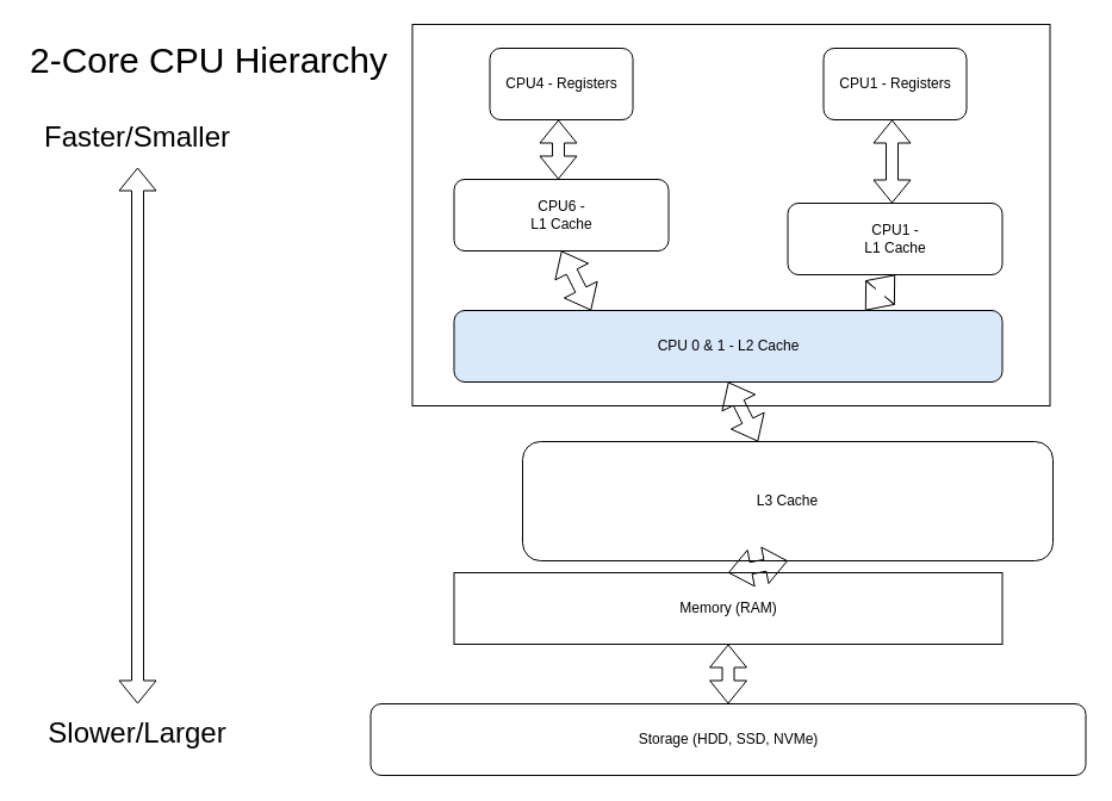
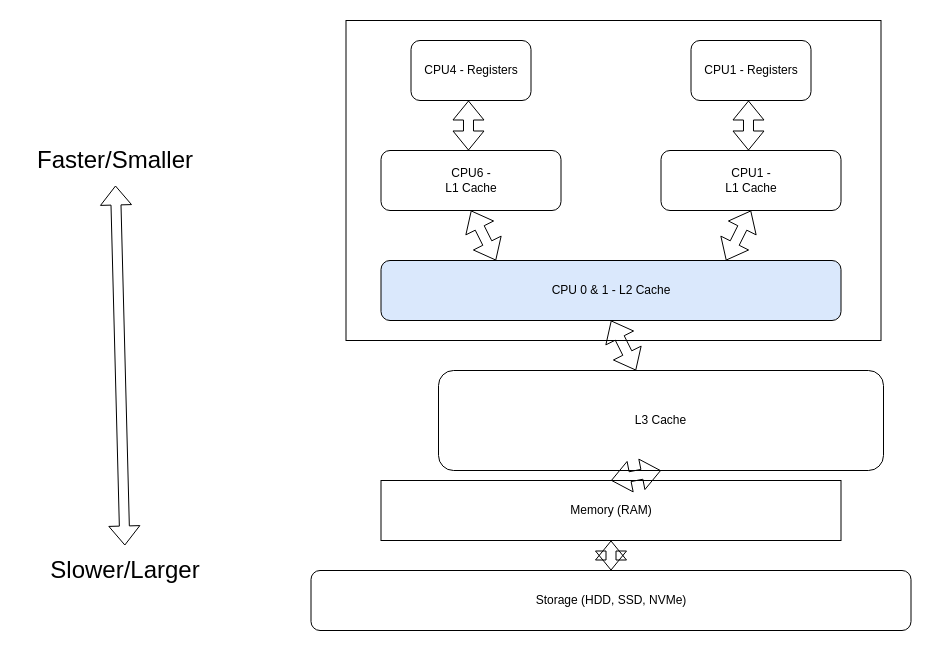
- <mxCell id="16" value="&lt;font style=&quot;font-size: 30px;&quot;&gt;2-Core CPU Hierarchy&lt;br&gt;&lt;/font&gt;" style="text;html=1;strokeColor=none;fillColor=none;align=center;verticalAlign=middle;whiteSpace=wrap;rounded=0;" vertex="1" parent="1"><mxGeometry x="20" y="20" width="310" height="60" as="geometry" /></mxCell>
- <mxCell id="9" value="&lt;font style=&quot;font-size: 24px;&quot;&gt;Faster/Smaller&lt;/font&gt;" style="text;html=1;strokeColor=none;fillColor=none;align=center;verticalAlign=middle;whiteSpace=wrap;rounded=0;" parent="1" vertex="1"><mxGeometry x="20" y="90" width="190" height="50" as="geometry" /></mxCell>
+ <mxCell id="9" value="&lt;font style=&quot;font-size: 24px;&quot;&gt;Faster/Smaller&lt;/font&gt;" style="text;html=1;strokeColor=none;fillColor=none;align=center;verticalAlign=middle;whiteSpace=wrap;rounded=0;" parent="1" vertex="1"><mxGeometry x="20" y="135" width="190" height="50" as="geometry" /></mxCell>
- <mxCell id="20" value="CPU1 - &lt;br&gt;&lt;div&gt;L1 Cache&lt;/div&gt;" style="rounded=1;whiteSpace=wrap;html=1;" vertex="1" parent="1"><mxGeometry x="660.5" y="170" width="180" height="60" as="geometry" /></mxCell>
+ <mxCell id="20" value="CPU1 - &lt;br&gt;&lt;div&gt;L1 Cache&lt;/div&gt;" style="rounded=1;whiteSpace=wrap;html=1;" vertex="1" parent="1"><mxGeometry x="660.5" y="150" width="180" height="60" as="geometry" /></mxCell>
- <mxCell id="10" value="&lt;font style=&quot;font-size: 24px;&quot;&gt;Slower/Larger&lt;/font&gt;" style="text;html=1;strokeColor=none;fillColor=none;align=center;verticalAlign=middle;whiteSpace=wrap;rounded=0;" parent="1" vertex="1"><mxGeometry x="20" y="590" width="190" height="50" as="geometry" /></mxCell>
+ <mxCell id="10" value="&lt;font style=&quot;font-size: 24px;&quot;&gt;Slower/Larger&lt;/font&gt;" style="text;html=1;strokeColor=none;fillColor=none;align=center;verticalAlign=middle;whiteSpace=wrap;rounded=0;" parent="1" vertex="1"><mxGeometry x="30" y="545" width="190" height="50" as="geometry" /></mxCell>
- <mxCell id="8" value="Storage (HDD, SSD, NVMe)" style="rounded=1;whiteSpace=wrap;html=1;" parent="1" vertex="1"><mxGeometry x="310.5" y="590" width="600" height="60" as="geometry" /></mxCell>
+ <mxCell id="8" value="Storage (HDD, SSD, NVMe)" style="rounded=1;whiteSpace=wrap;html=1;" parent="1" vertex="1"><mxGeometry x="310.5" y="570" width="600" height="60" as="geometry" /></mxCell>
